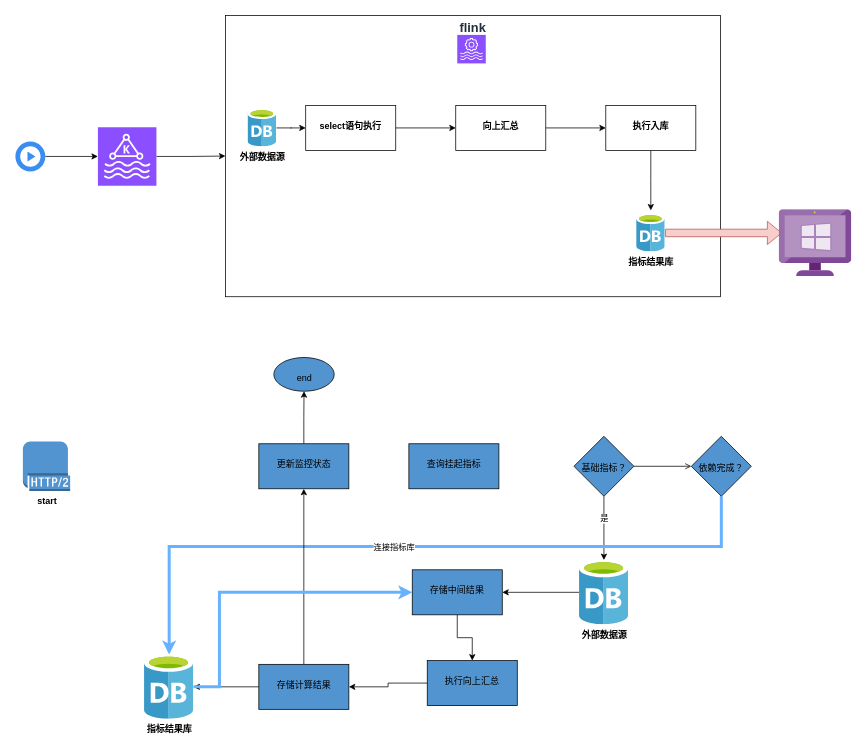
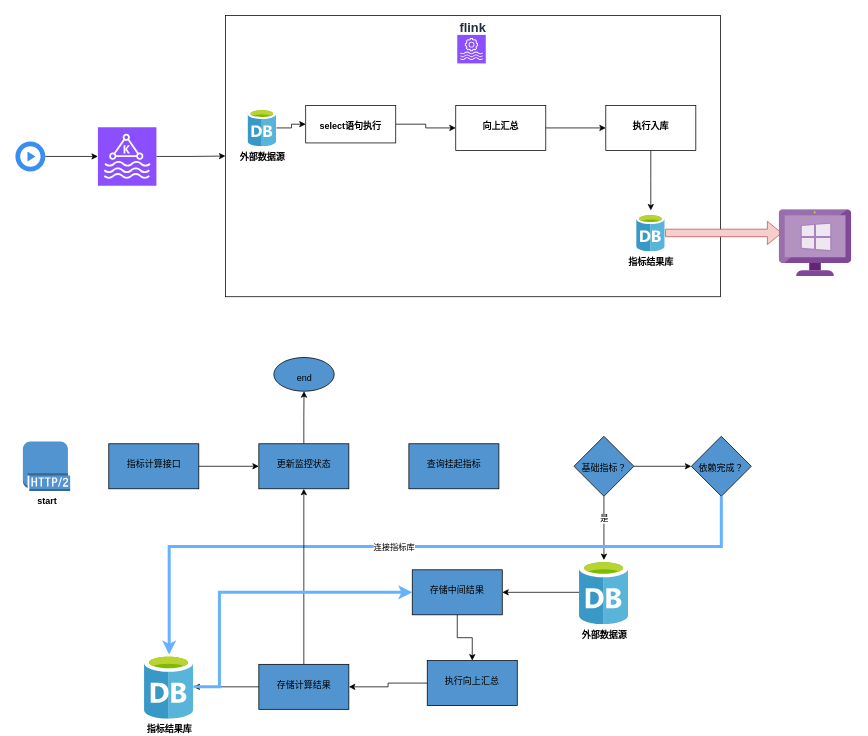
- <mxCell id="10" value="&lt;b&gt;&lt;br&gt;select语句执行&lt;/b&gt;" style="whiteSpace=wrap;html=1;verticalAlign=top;labelBackgroundColor=default;sketch=0;" parent="1" vertex="1"><mxGeometry x="407" y="140" width="120" height="60" as="geometry" /></mxCell>
+ <mxCell id="10" value="&lt;b&gt;&lt;br&gt;select语句执行&lt;/b&gt;" style="whiteSpace=wrap;html=1;verticalAlign=top;labelBackgroundColor=default;sketch=0;" parent="1" vertex="1"><mxGeometry x="407" y="140" width="120" height="50" as="geometry" /></mxCell>
+ <mxCell id="20" value="&lt;br&gt;指标计算接口" style="whiteSpace=wrap;html=1;verticalAlign=top;fillColor=#5294CF;dashed=0;gradientColor=none;" parent="1" vertex="1"><mxGeometry x="144.5" y="591" width="120" height="60" as="geometry" /></mxCell>
+ <mxCell id="19" value="" style="edgeStyle=orthogonalEdgeStyle;rounded=0;orthogonalLoop=1;jettySize=auto;html=1;" parent="1" source="20" target="22" edge="1"><mxGeometry relative="1" as="geometry" /></mxCell>
- <mxCell id="26" value="" style="edgeStyle=orthogonalEdgeStyle;rounded=0;orthogonalLoop=1;jettySize=auto;html=1;endArrow=open;" parent="1" source="27" target="36" edge="1"><mxGeometry relative="1" as="geometry" /></mxCell>
+ <mxCell id="26" value="" style="edgeStyle=orthogonalEdgeStyle;rounded=0;orthogonalLoop=1;jettySize=auto;html=1;" parent="1" source="27" target="36" edge="1"><mxGeometry relative="1" as="geometry" /></mxCell>
